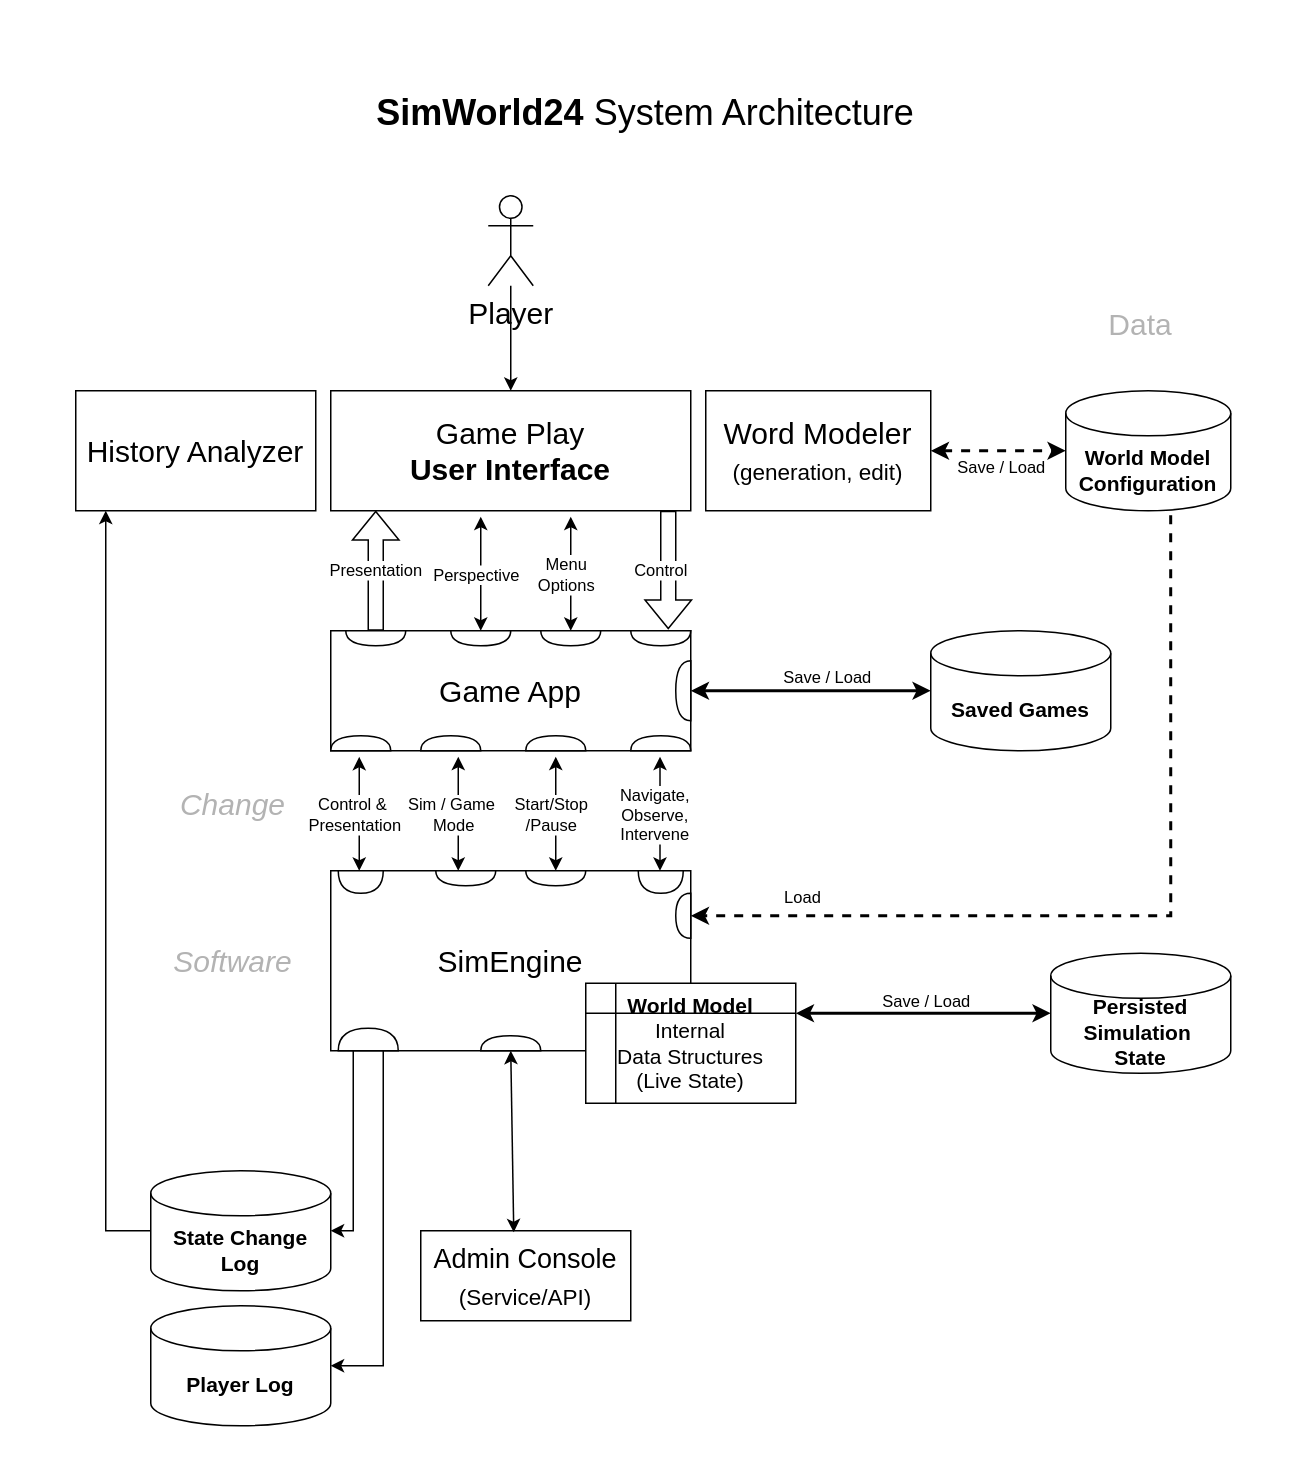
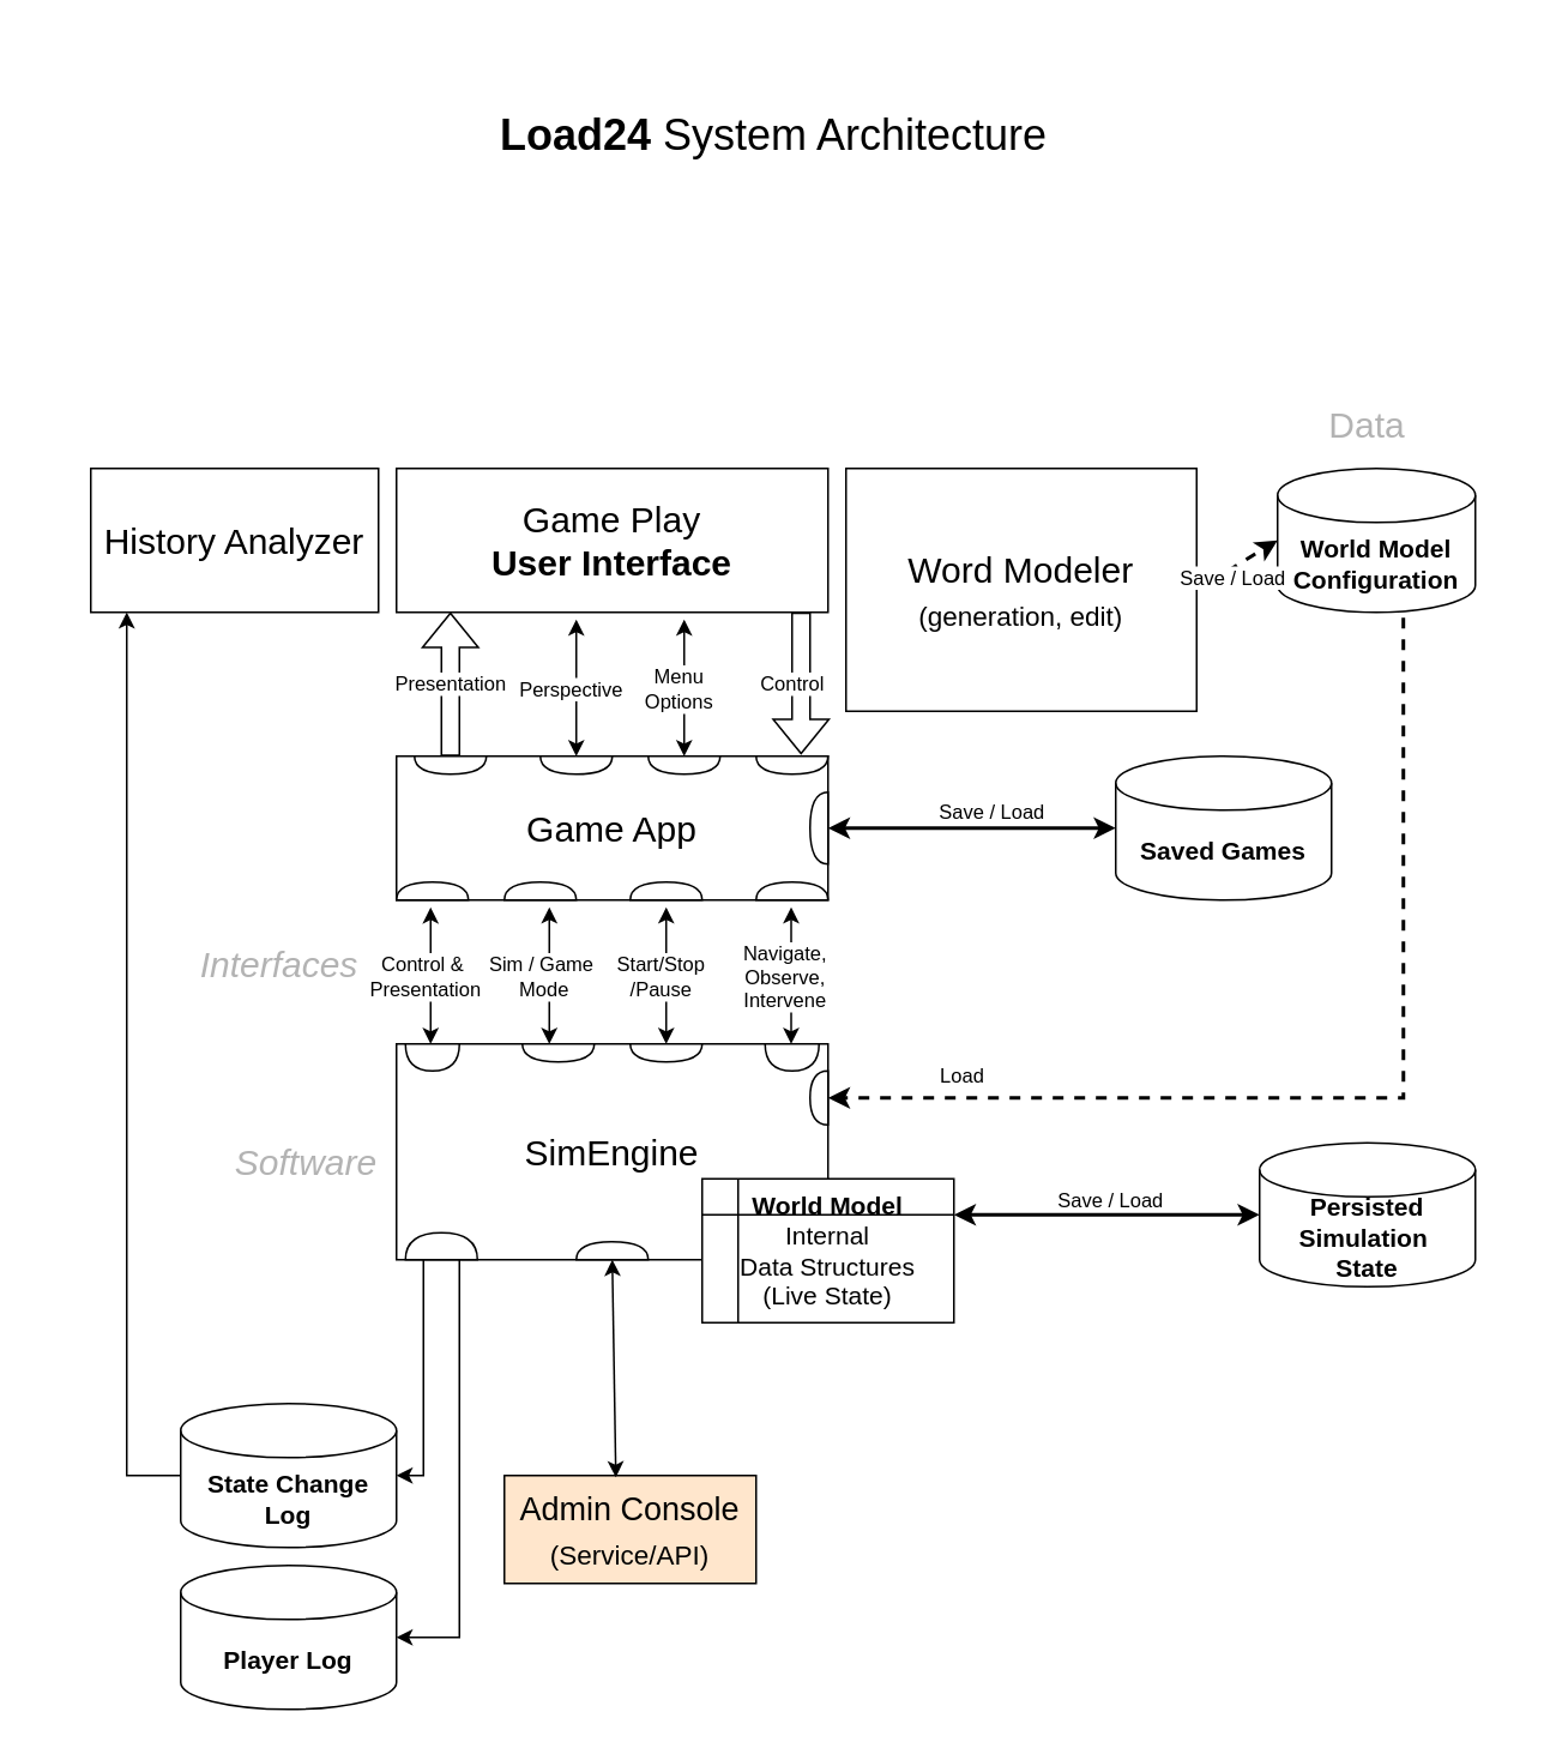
- <mxCell id="2" value="&lt;b style=&quot;font-size: 24px;&quot;&gt;SimWorld24&amp;nbsp;&lt;/b&gt;&lt;span style=&quot;background-color: initial;&quot;&gt;System Architecture&lt;/span&gt;" style="text;strokeColor=none;align=center;fillColor=none;html=1;verticalAlign=middle;whiteSpace=wrap;rounded=0;fontSize=24;" vertex="1" parent="1"><mxGeometry width="820" height="110" as="geometry" x="20" y="20" /></mxCell>
+ <mxCell id="2" value="&lt;b style=&quot;font-size: 24px;&quot;&gt;Load24&amp;nbsp;&lt;/b&gt;&lt;span style=&quot;background-color: initial;&quot;&gt;System Architecture&lt;/span&gt;" style="text;strokeColor=none;align=center;fillColor=none;html=1;verticalAlign=middle;whiteSpace=wrap;rounded=0;fontSize=24;" vertex="1" parent="1"><mxGeometry width="820" height="110" as="geometry" x="20" y="20" /></mxCell>
- <mxCell id="5" value="&lt;font style=&quot;font-size: 20px;&quot;&gt;Player&lt;/font&gt;" style="shape=umlActor;verticalLabelPosition=bottom;verticalAlign=top;html=1;outlineConnect=0;" vertex="1" parent="1"><mxGeometry x="325" y="130" width="30" height="60" as="geometry" /></mxCell>
- <mxCell id="12" value="Data" style="text;strokeColor=none;align=center;fillColor=none;html=1;verticalAlign=middle;whiteSpace=wrap;rounded=0;fontSize=20;fontColor=#B3B3B3;" vertex="1" parent="1"><mxGeometry x="730" y="200" width="60" height="30" as="geometry" /></mxCell>
+ <mxCell id="12" value="Data" style="text;strokeColor=none;align=center;fillColor=none;html=1;verticalAlign=middle;whiteSpace=wrap;rounded=0;fontSize=20;fontColor=#B3B3B3;" vertex="1" parent="1"><mxGeometry x="730" y="220" width="60" height="30" as="geometry" /></mxCell>
- <mxCell id="4" value="" style="edgeStyle=orthogonalEdgeStyle;rounded=0;orthogonalLoop=1;jettySize=auto;html=1;" edge="1" parent="1" source="5" target="14"><mxGeometry relative="1" as="geometry" /></mxCell>
- <mxCell id="19" value="Word Modeler&lt;div&gt;&lt;font style=&quot;font-size: 15px;&quot;&gt;(generation, edit)&lt;/font&gt;&lt;/div&gt;" style="rounded=0;whiteSpace=wrap;html=1;fontSize=20;" vertex="1" parent="1"><mxGeometry x="470" y="260" width="150" height="80" as="geometry" /></mxCell>
+ <mxCell id="19" value="Word Modeler&lt;div&gt;&lt;font style=&quot;font-size: 15px;&quot;&gt;(generation, edit)&lt;/font&gt;&lt;/div&gt;" style="rounded=0;whiteSpace=wrap;html=1;fontSize=20;" vertex="1" parent="1"><mxGeometry x="470" y="260" width="195" height="135" as="geometry" /></mxCell>
- <mxCell id="13" value="Change" style="text;strokeColor=none;align=center;fillColor=none;html=1;verticalAlign=middle;whiteSpace=wrap;rounded=0;fontSize=20;fontColor=#B3B3B3;fontStyle=2" vertex="1" parent="1"><mxGeometry x="125" y="520" width="60" height="30" as="geometry" /></mxCell>
+ <mxCell id="13" value="Interfaces" style="text;strokeColor=none;align=center;fillColor=none;html=1;verticalAlign=middle;whiteSpace=wrap;rounded=0;fontSize=20;fontColor=#B3B3B3;fontStyle=2" vertex="1" parent="1"><mxGeometry x="125" y="520" width="60" height="30" as="geometry" /></mxCell>
- <mxCell id="20" value="Software" style="text;strokeColor=none;align=center;fillColor=none;html=1;verticalAlign=middle;whiteSpace=wrap;rounded=0;fontSize=20;fontColor=#B3B3B3;fontStyle=2" vertex="1" parent="1"><mxGeometry x="125" y="625" width="60" height="30" as="geometry" /></mxCell>
+ <mxCell id="20" value="Software" style="text;strokeColor=none;align=center;fillColor=none;html=1;verticalAlign=middle;whiteSpace=wrap;rounded=0;fontSize=20;fontColor=#B3B3B3;fontStyle=2" vertex="1" parent="1"><mxGeometry x="140" y="630" width="60" height="30" as="geometry" /></mxCell>
- <mxCell id="61" value="&lt;font style=&quot;font-size: 18px;&quot;&gt;Admin Console&lt;/font&gt;&lt;div&gt;&lt;font style=&quot;font-size: 15px;&quot;&gt;(Service/API)&lt;/font&gt;&lt;/div&gt;" style="rounded=0;whiteSpace=wrap;html=1;fontSize=20;" vertex="1" parent="1"><mxGeometry x="280" y="820" width="140" height="60" as="geometry" /></mxCell>
+ <mxCell id="61" value="&lt;font style=&quot;font-size: 18px;&quot;&gt;Admin Console&lt;/font&gt;&lt;div&gt;&lt;font style=&quot;font-size: 15px;&quot;&gt;(Service/API)&lt;/font&gt;&lt;/div&gt;" style="rounded=0;whiteSpace=wrap;html=1;fontSize=20;fillColor=#ffe6cc;" vertex="1" parent="1"><mxGeometry x="280" y="820" width="140" height="60" as="geometry" /></mxCell>
